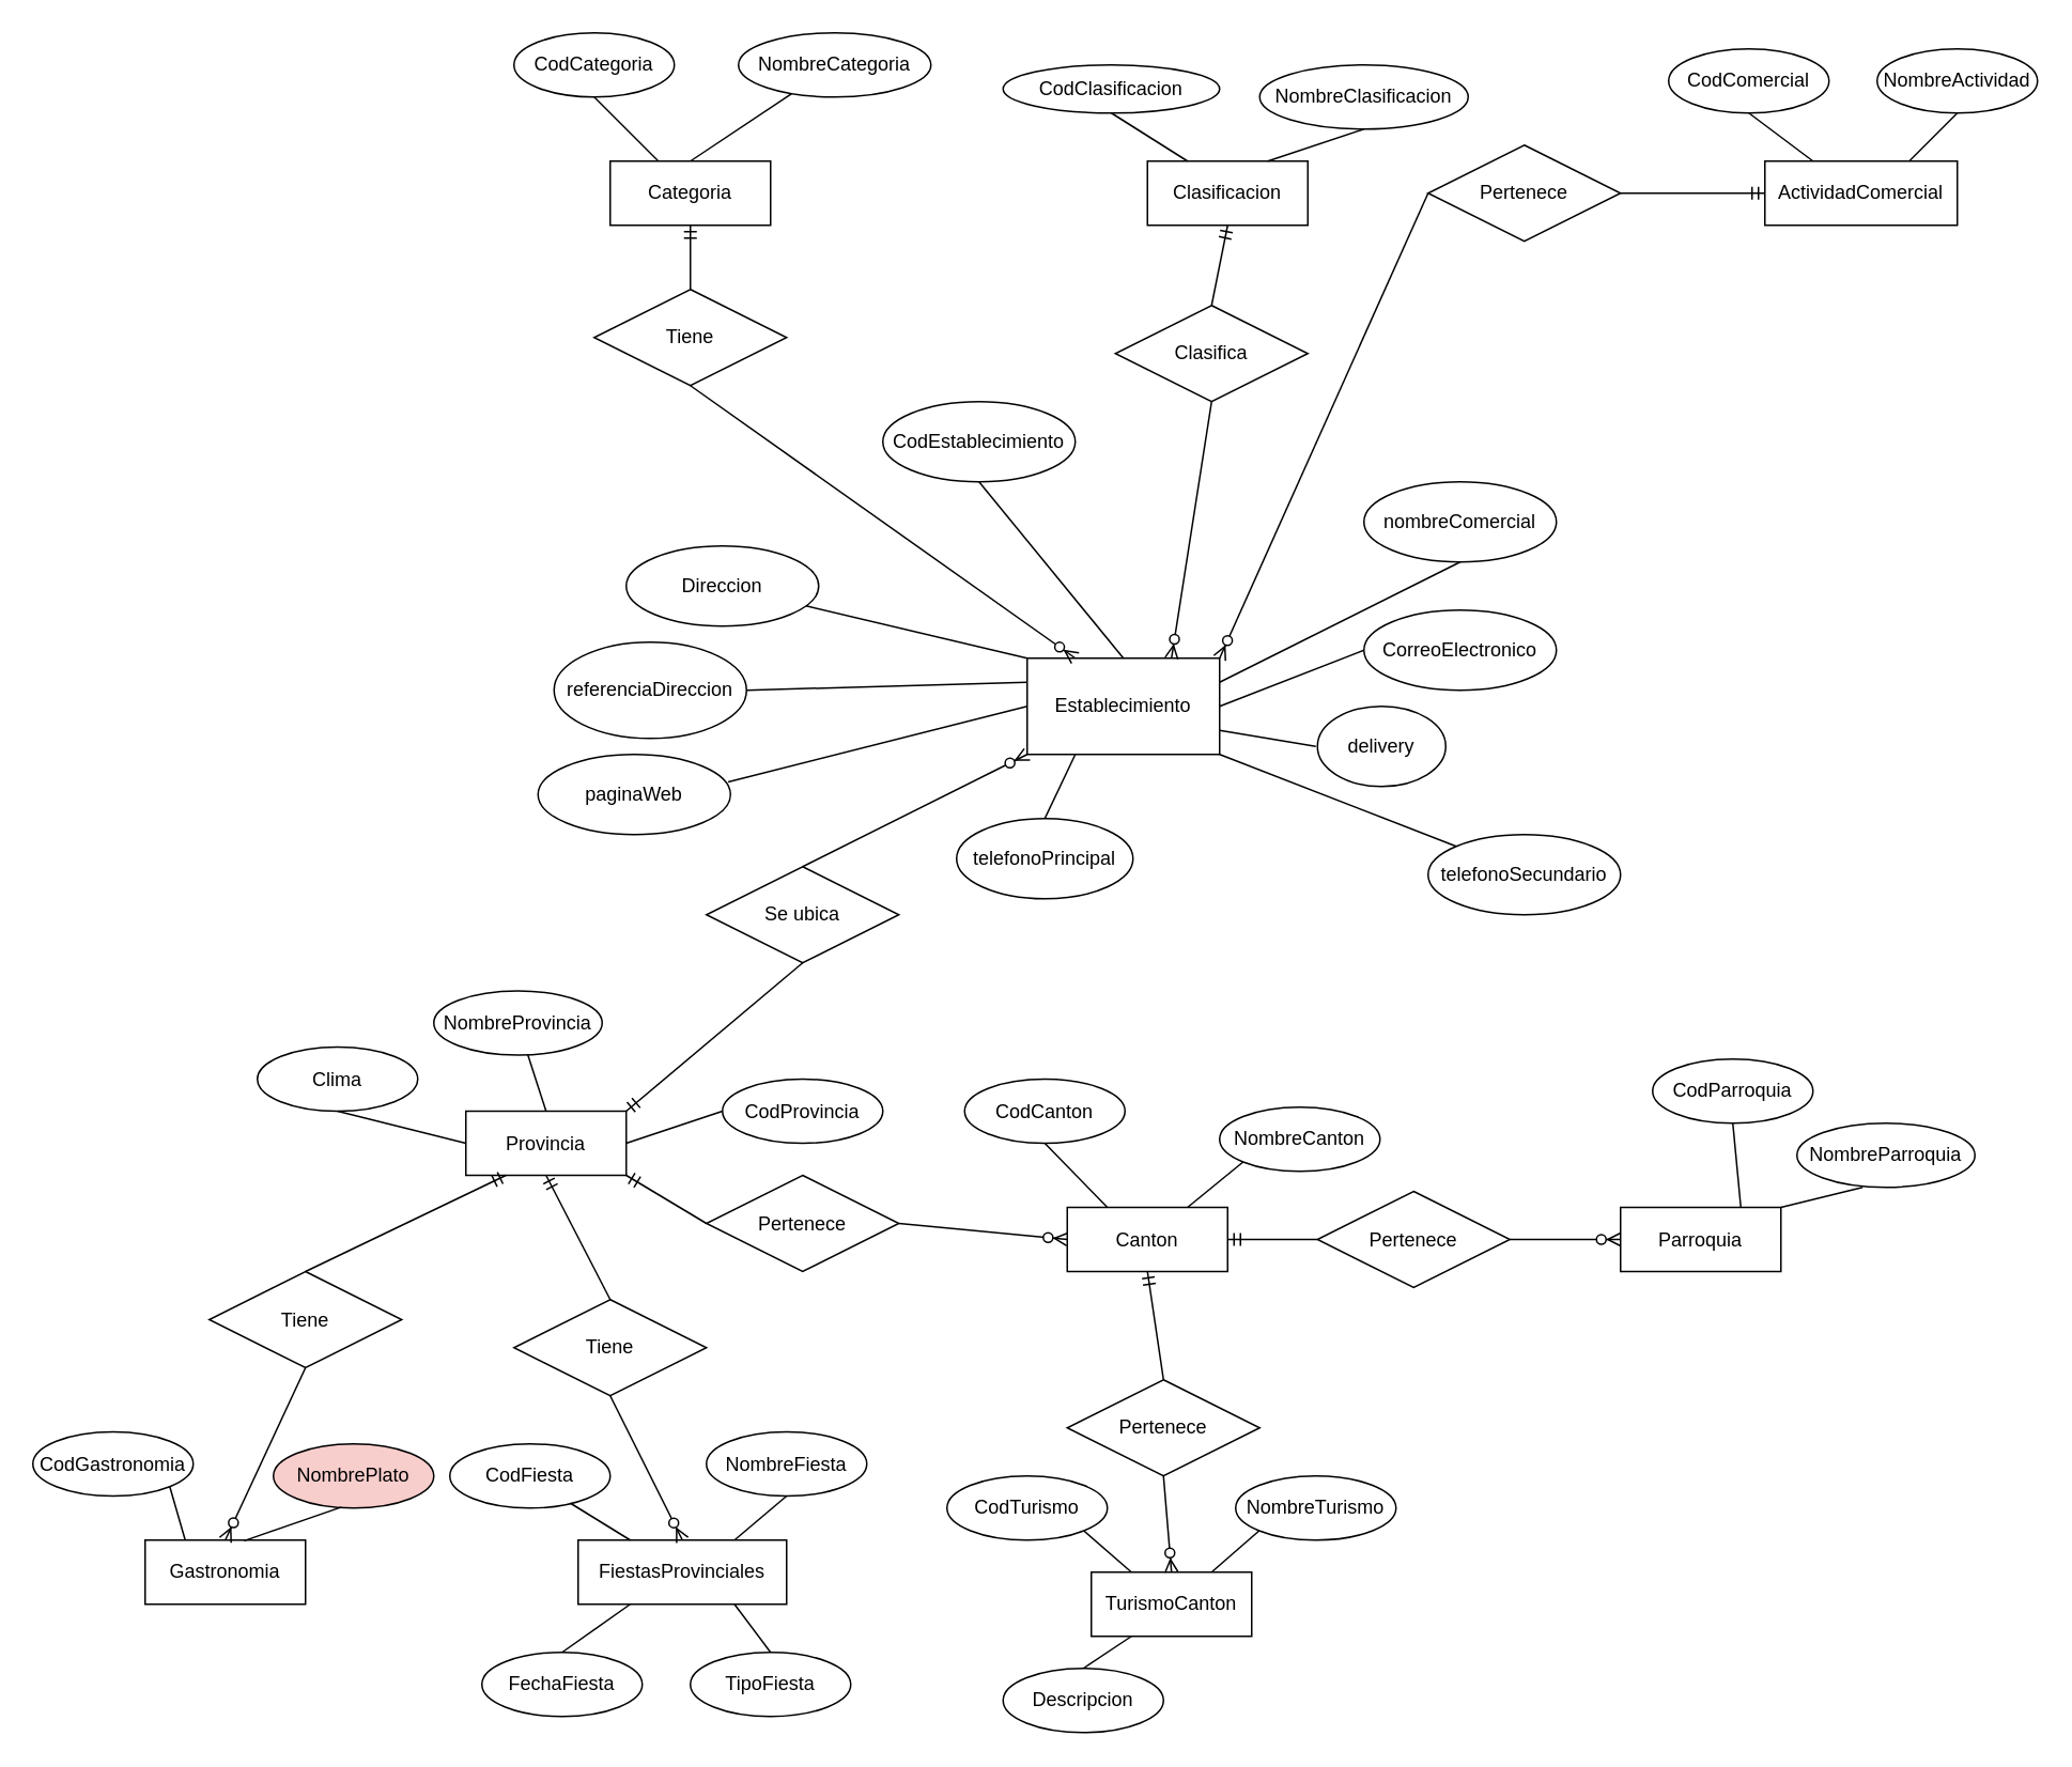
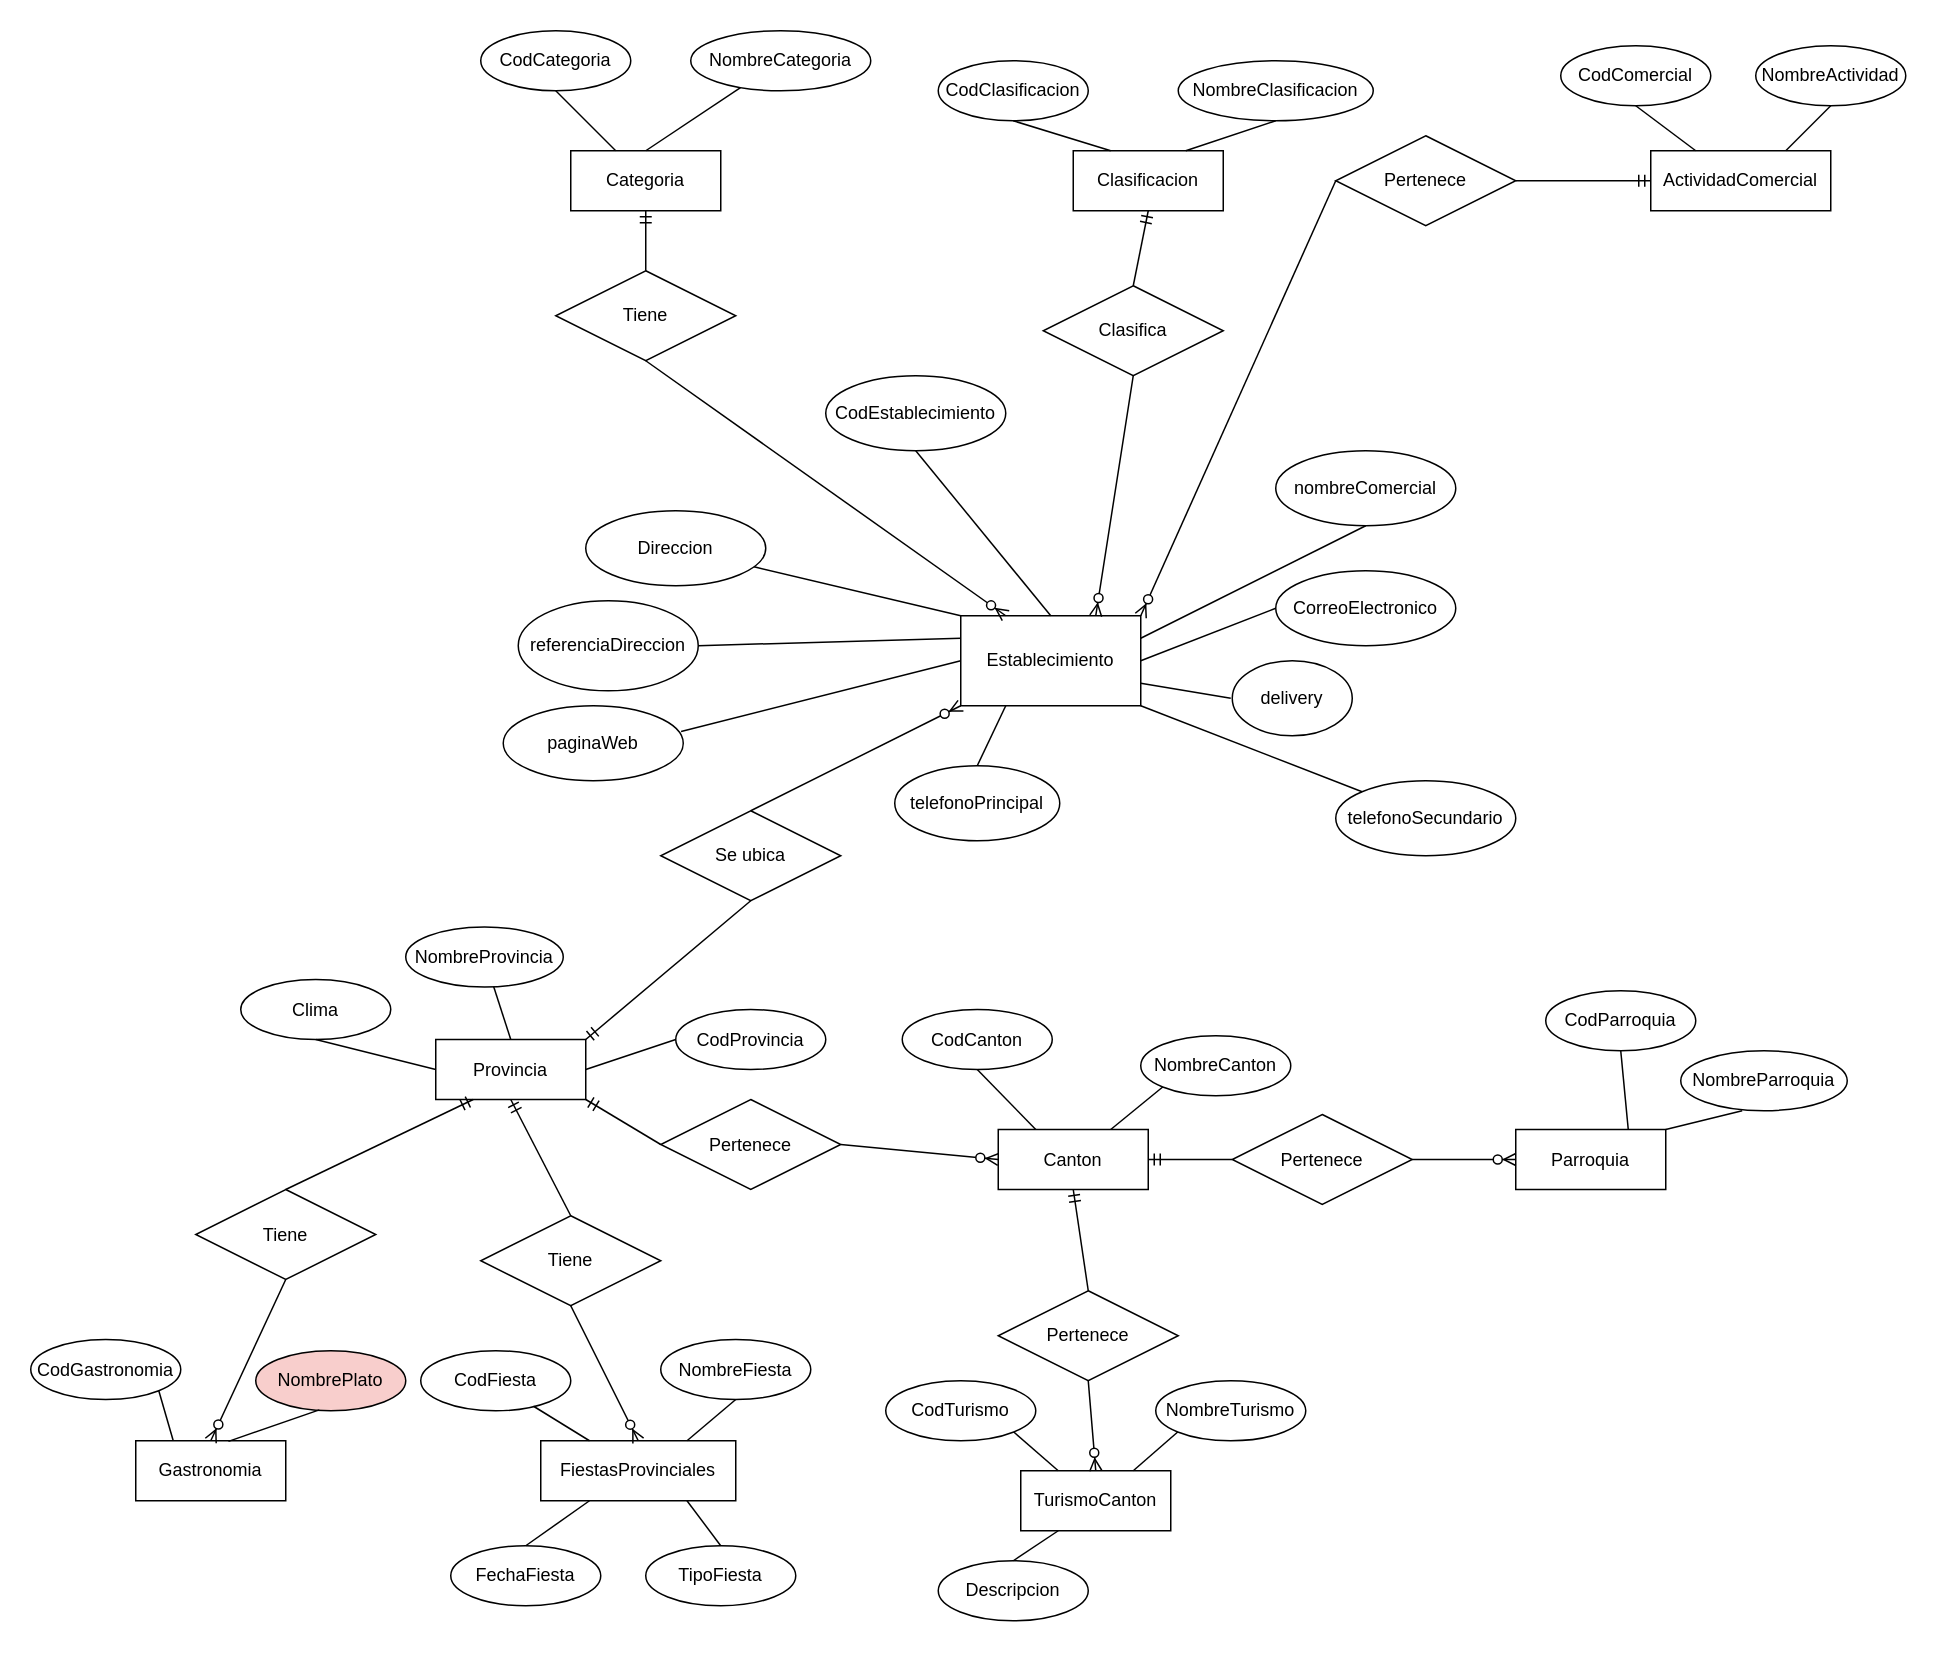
- <mxCell id="46" value="CodClasificacion" style="ellipse;whiteSpace=wrap;html=1;align=center;" parent="1" vertex="1"><mxGeometry x="625" y="40" width="135" height="30" as="geometry" /></mxCell>
+ <mxCell id="46" value="CodClasificacion" style="ellipse;whiteSpace=wrap;html=1;align=center;" parent="1" vertex="1"><mxGeometry x="625" y="40" width="100" height="40" as="geometry" /></mxCell>
